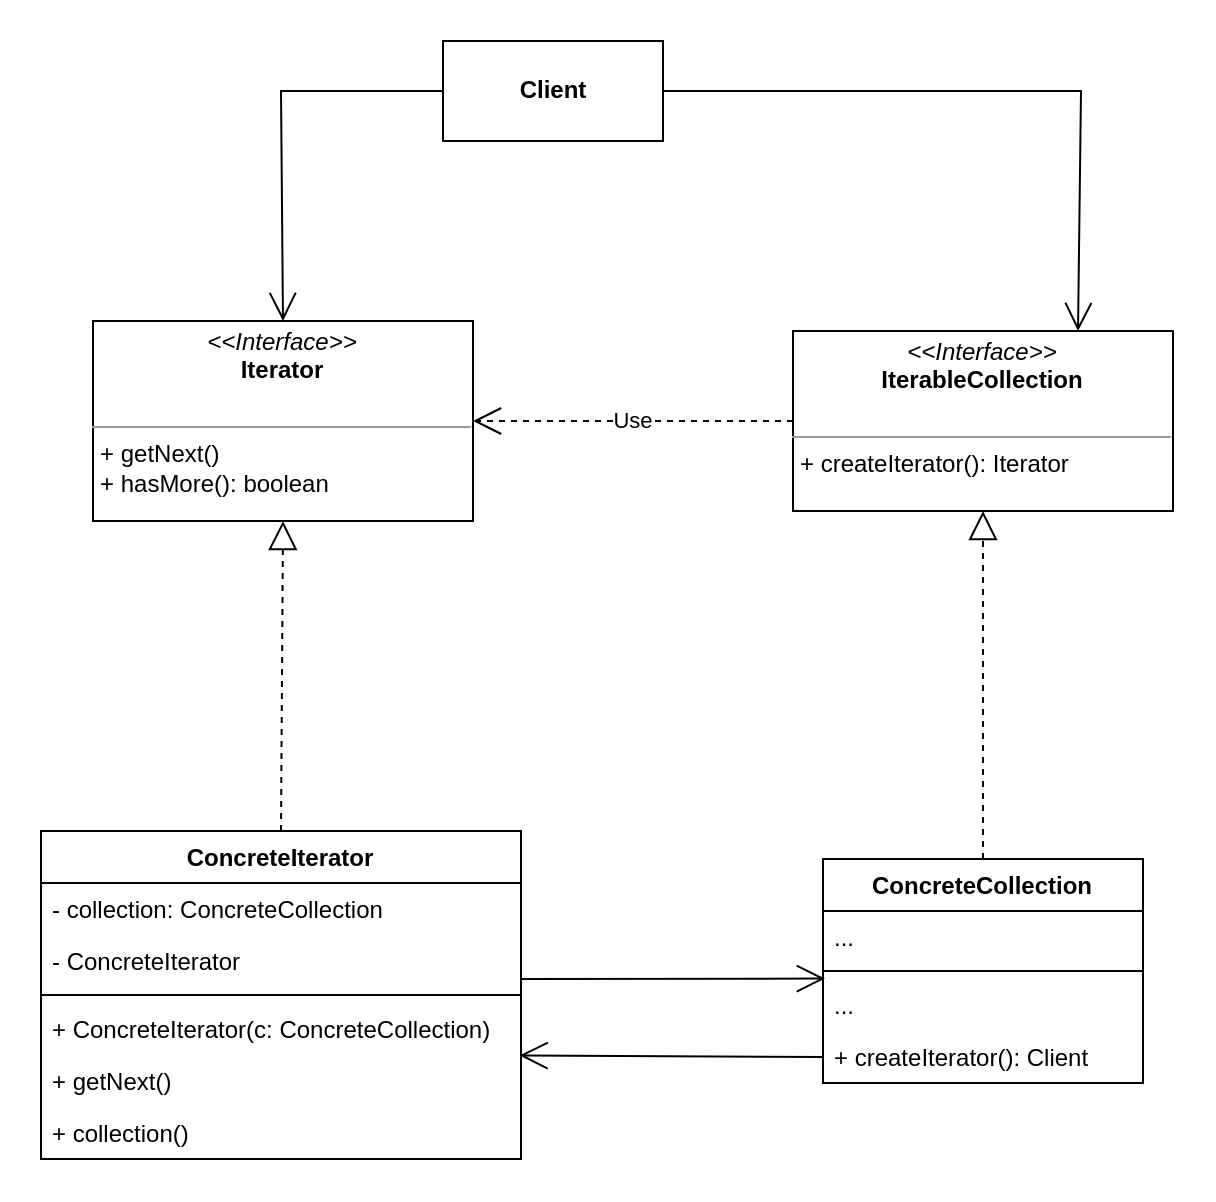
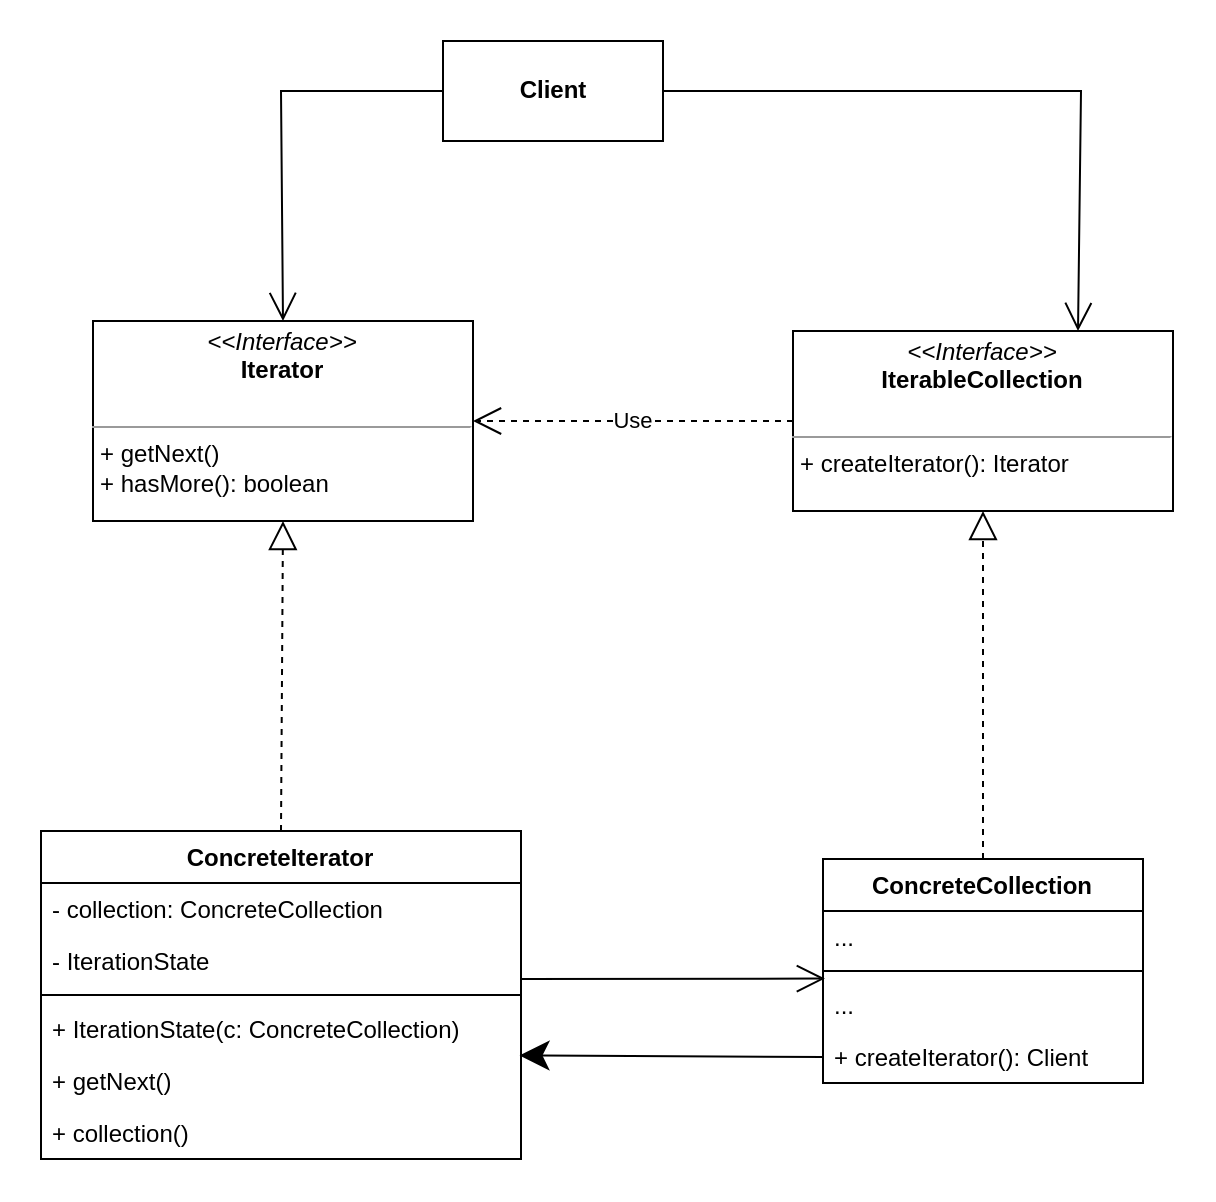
- <mxCell id="7" value="- ConcreteIterator" style="text;strokeColor=none;fillColor=none;align=left;verticalAlign=top;spacingLeft=4;spacingRight=4;overflow=hidden;rotatable=0;points=[[0,0.5],[1,0.5]];portConstraint=eastwest;" vertex="1" parent="5"><mxGeometry y="52" width="240" height="26" as="geometry" /></mxCell>
+ <mxCell id="7" value="- IterationState" style="text;strokeColor=none;fillColor=none;align=left;verticalAlign=top;spacingLeft=4;spacingRight=4;overflow=hidden;rotatable=0;points=[[0,0.5],[1,0.5]];portConstraint=eastwest;" vertex="1" parent="5"><mxGeometry y="52" width="240" height="26" as="geometry" /></mxCell>
- <mxCell id="9" value="+ ConcreteIterator(c: ConcreteCollection)" style="text;strokeColor=none;fillColor=none;align=left;verticalAlign=top;spacingLeft=4;spacingRight=4;overflow=hidden;rotatable=0;points=[[0,0.5],[1,0.5]];portConstraint=eastwest;" vertex="1" parent="5"><mxGeometry y="86" width="240" height="26" as="geometry" /></mxCell>
+ <mxCell id="9" value="+ IterationState(c: ConcreteCollection)" style="text;strokeColor=none;fillColor=none;align=left;verticalAlign=top;spacingLeft=4;spacingRight=4;overflow=hidden;rotatable=0;points=[[0,0.5],[1,0.5]];portConstraint=eastwest;" vertex="1" parent="5"><mxGeometry y="86" width="240" height="26" as="geometry" /></mxCell>
- <mxCell id="20" value="" style="endArrow=open;endFill=1;endSize=12;html=1;rounded=0;entryX=0.997;entryY=0.008;entryDx=0;entryDy=0;entryPerimeter=0;exitX=0;exitY=0.5;exitDx=0;exitDy=0;" edge="1" parent="1" source="16" target="10"><mxGeometry width="160" relative="1" as="geometry"><mxPoint x="406" y="525" as="sourcePoint" /><mxPoint x="411.96" y="545.002" as="targetPoint" /></mxGeometry></mxCell>
+ <mxCell id="20" value="" style="endArrow=classic;endFill=1;endSize=12;html=1;rounded=0;entryX=0.997;entryY=0.008;entryDx=0;entryDy=0;entryPerimeter=0;exitX=0;exitY=0.5;exitDx=0;exitDy=0;" edge="1" parent="1" source="16" target="10"><mxGeometry width="160" relative="1" as="geometry"><mxPoint x="406" y="525" as="sourcePoint" /><mxPoint x="411.96" y="545.002" as="targetPoint" /></mxGeometry></mxCell>
